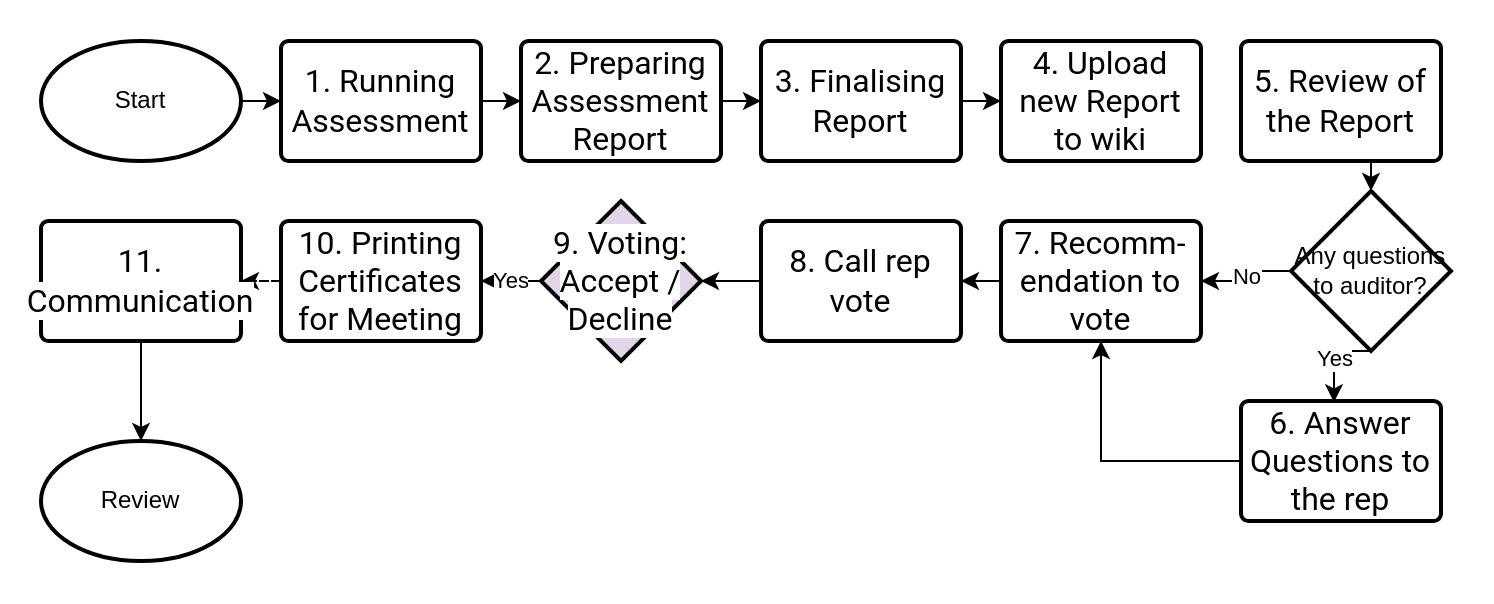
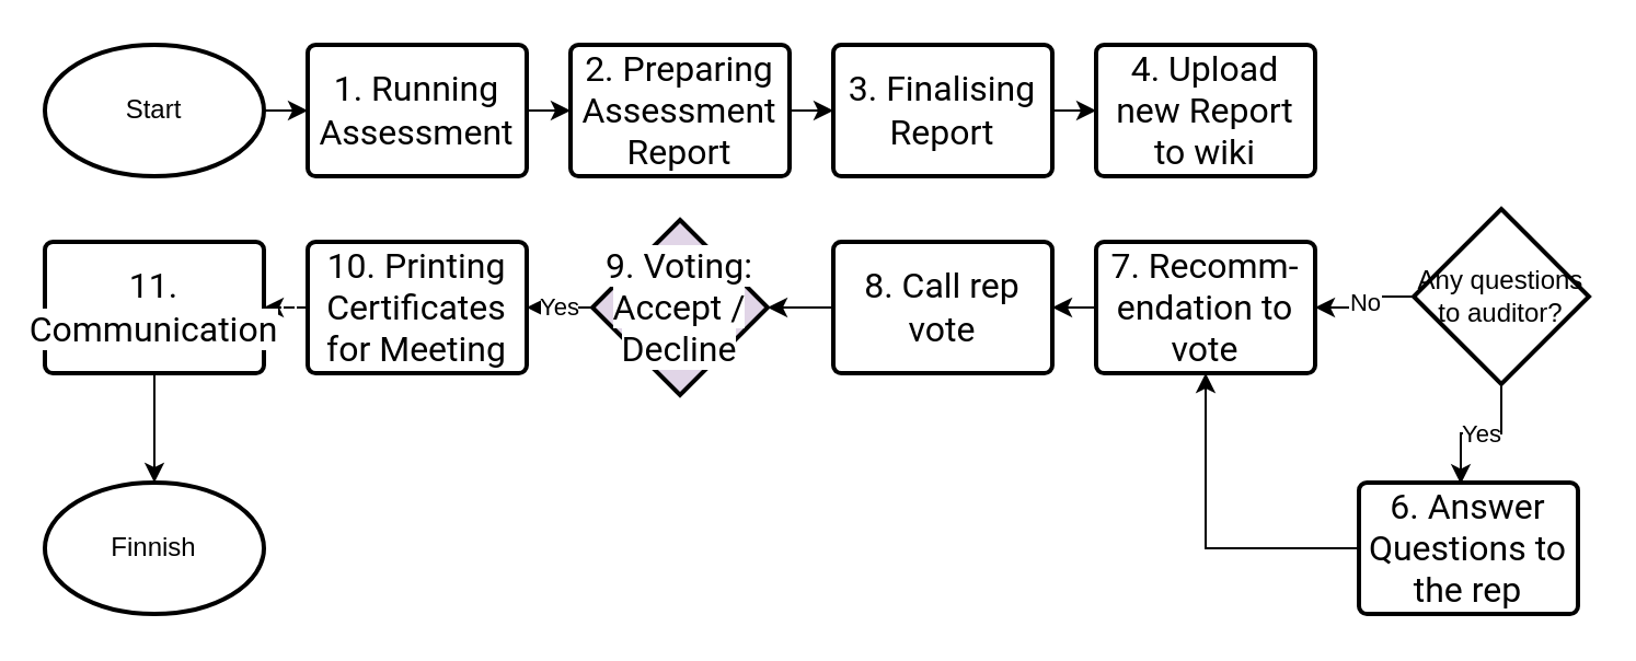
- <mxCell id="16" value="&lt;span style=&quot;font-family: Roboto, &amp;quot;Segoe UI&amp;quot;, Verdana, &amp;quot;Bitstream Vera Sans&amp;quot;, Helvetica, sans-serif; font-size: 16px; text-align: start; background-color: rgb(255, 255, 255);&quot;&gt;5. Review of the Report&lt;/span&gt;" style="strokeWidth=2;html=1;shape=mxgraph.flowchart.process;whiteSpace=wrap;" vertex="1" parent="1"><mxGeometry x="620" y="20" width="100" height="60" as="geometry" /></mxCell>
- <mxCell id="15" style="edgeStyle=orthogonalEdgeStyle;rounded=0;orthogonalLoop=1;jettySize=auto;html=1;exitX=0.5;exitY=1;exitDx=0;exitDy=0;exitPerimeter=0;entryX=0.5;entryY=0;entryDx=0;entryDy=0;entryPerimeter=0;" edge="1" parent="1" source="16" target="10"><mxGeometry relative="1" as="geometry" /></mxCell>
- <mxCell id="18" value="&lt;span style=&quot;font-family: Roboto, &amp;quot;Segoe UI&amp;quot;, Verdana, &amp;quot;Bitstream Vera Sans&amp;quot;, Helvetica, sans-serif; font-size: 16px; text-align: start; background-color: rgb(255, 255, 255);&quot;&gt;6. Answer Questions to the rep&lt;/span&gt;" style="strokeWidth=2;html=1;shape=mxgraph.flowchart.process;whiteSpace=wrap;" vertex="1" parent="1"><mxGeometry x="620" y="200" width="100" height="60" as="geometry" /></mxCell>
+ <mxCell id="18" value="&lt;span style=&quot;font-family: Roboto, &amp;quot;Segoe UI&amp;quot;, Verdana, &amp;quot;Bitstream Vera Sans&amp;quot;, Helvetica, sans-serif; font-size: 16px; text-align: start; background-color: rgb(255, 255, 255);&quot;&gt;6. Answer Questions to the rep&lt;/span&gt;" style="strokeWidth=2;html=1;shape=mxgraph.flowchart.process;whiteSpace=wrap;" vertex="1" parent="1"><mxGeometry x="620" y="220" width="100" height="60" as="geometry" /></mxCell>
- <mxCell id="14" value="Review" style="strokeWidth=2;html=1;shape=mxgraph.flowchart.start_1;whiteSpace=wrap;" vertex="1" parent="1"><mxGeometry y="220" width="100" height="60" as="geometry" x="20" /></mxCell>
+ <mxCell id="14" value="Finnish" style="strokeWidth=2;html=1;shape=mxgraph.flowchart.start_1;whiteSpace=wrap;" vertex="1" parent="1"><mxGeometry y="220" width="100" height="60" as="geometry" x="20" /></mxCell>
